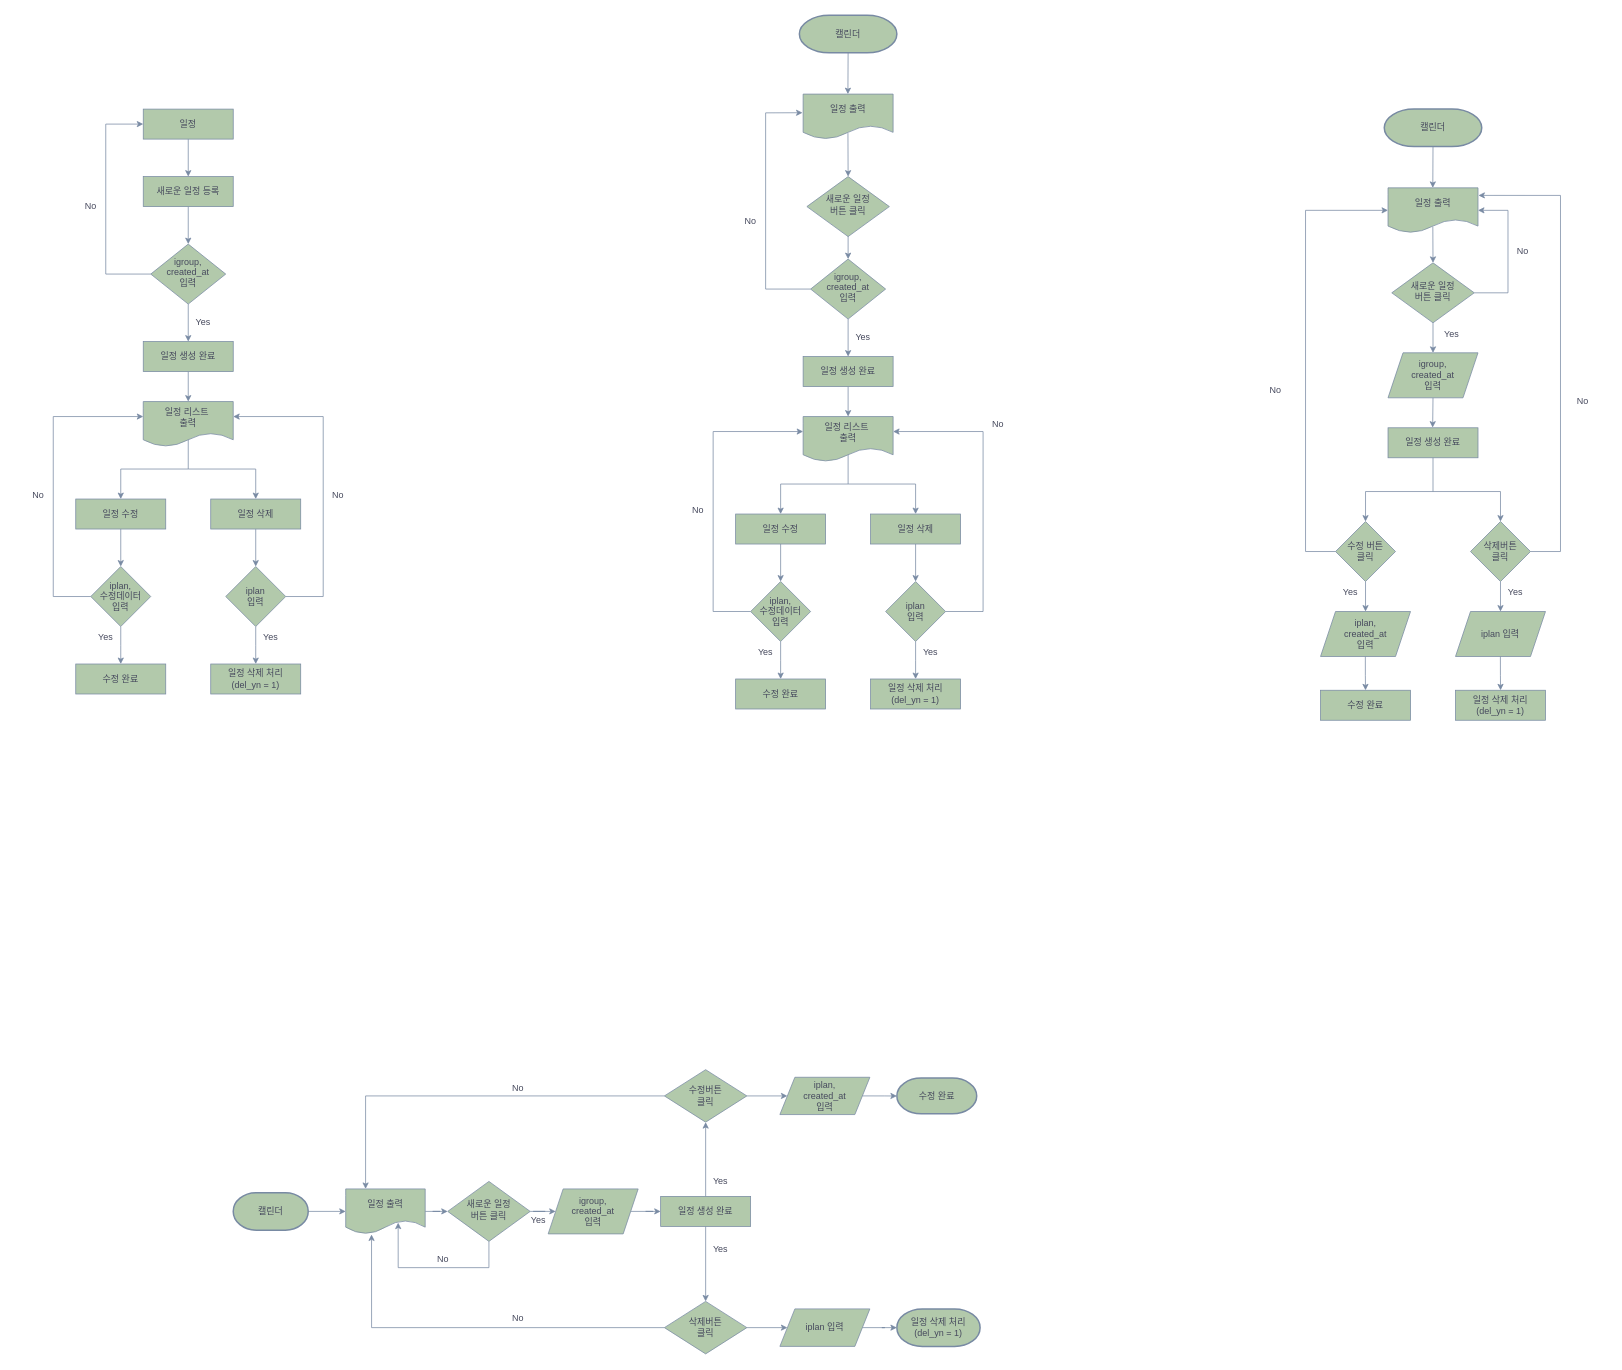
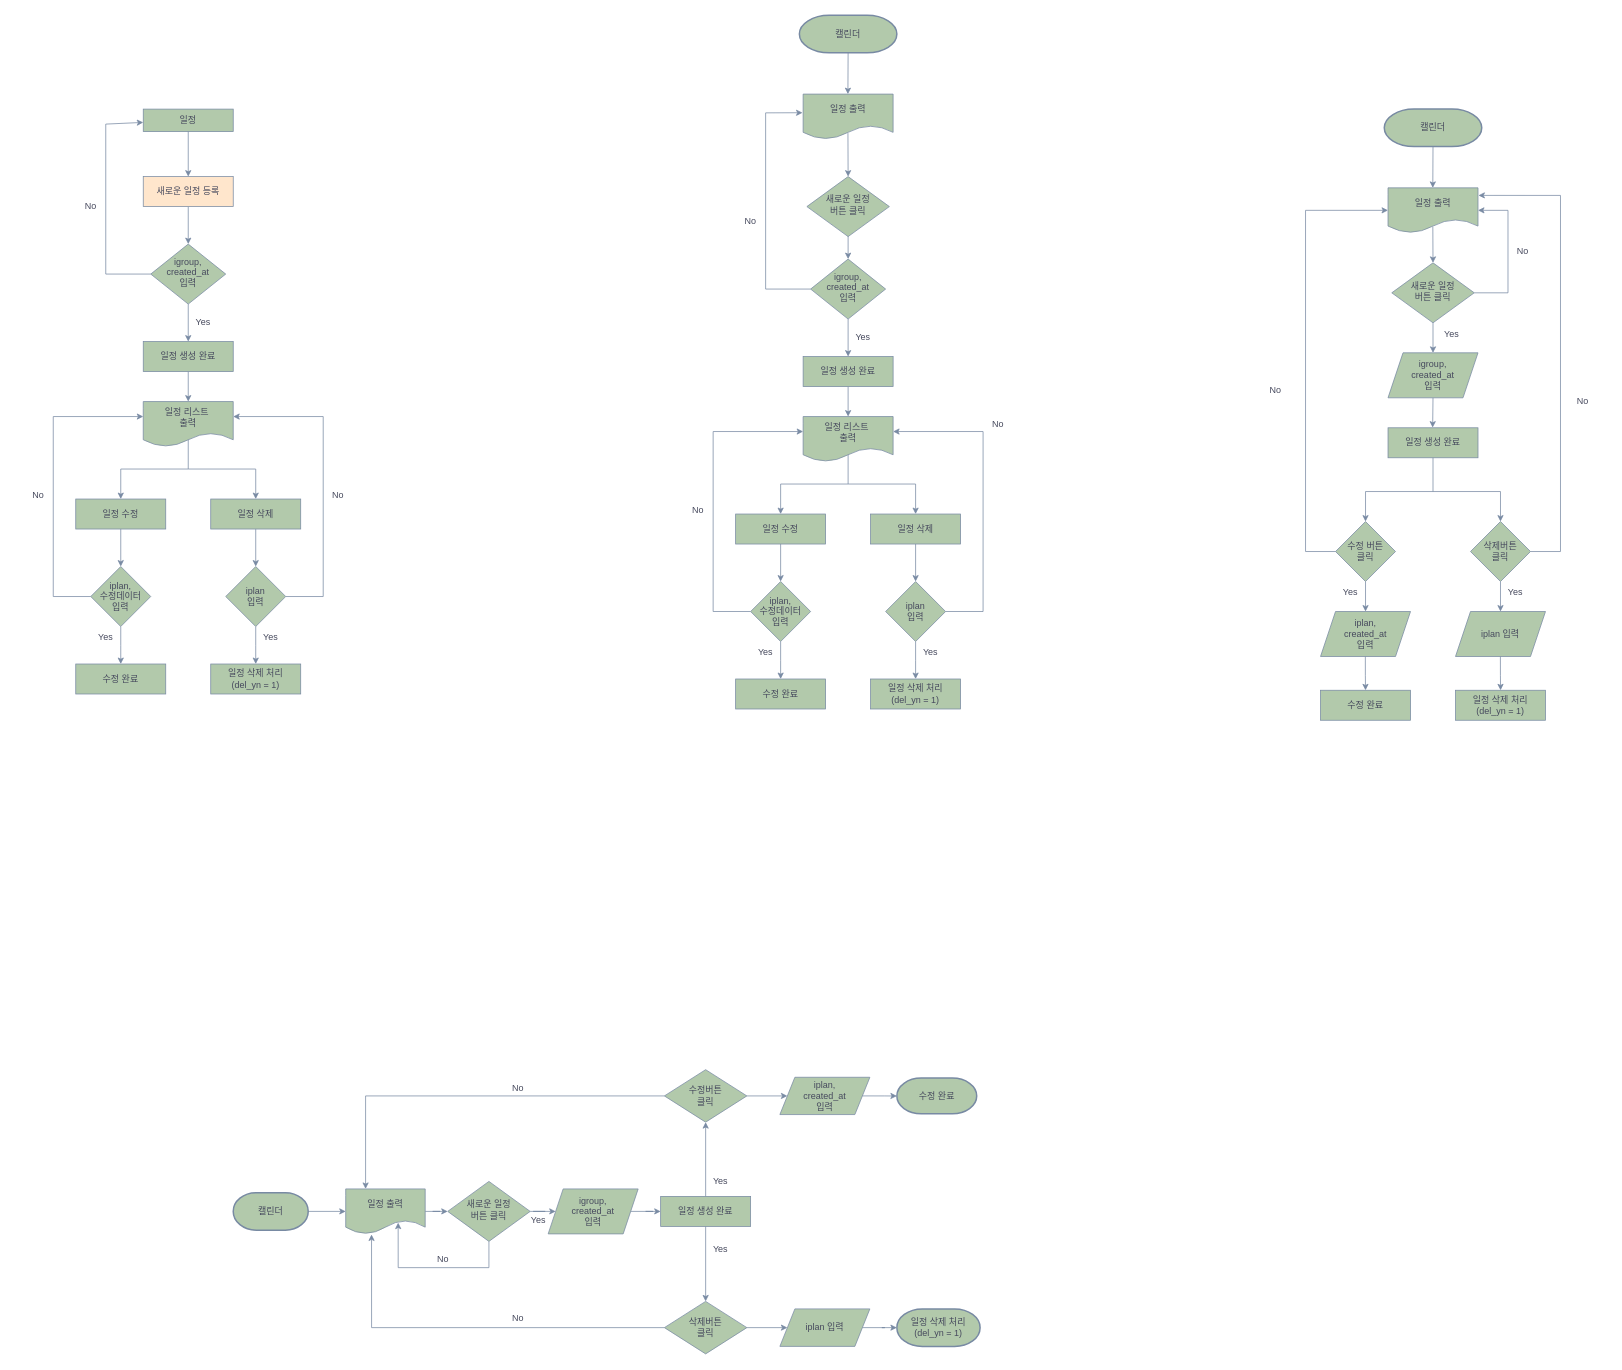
- <mxCell id="2" value="일정" style="rounded=0;whiteSpace=wrap;html=1;fontSize=12;glass=0;strokeWidth=1;shadow=0;labelBackgroundColor=none;fillColor=#B2C9AB;strokeColor=#788AA3;fontColor=#46495D;" parent="1" vertex="1"><mxGeometry x="190" y="145" width="120" height="40" as="geometry" /></mxCell>
+ <mxCell id="2" value="일정" style="rounded=0;whiteSpace=wrap;html=1;fontSize=12;glass=0;strokeWidth=1;shadow=0;labelBackgroundColor=none;fillColor=#B2C9AB;strokeColor=#788AA3;fontColor=#46495D;" parent="1" vertex="1"><mxGeometry x="190" y="145" width="120" height="30" as="geometry" /></mxCell>
- <mxCell id="12" value="새로운 일정 등록" style="rounded=0;whiteSpace=wrap;html=1;fontSize=12;glass=0;strokeWidth=1;shadow=0;labelBackgroundColor=none;fillColor=#B2C9AB;strokeColor=#788AA3;fontColor=#46495D;" vertex="1" parent="1"><mxGeometry x="190" y="235" width="120" height="40" as="geometry" /></mxCell>
+ <mxCell id="12" value="새로운 일정 등록" style="rounded=0;whiteSpace=wrap;html=1;fontSize=12;glass=0;strokeWidth=1;shadow=0;labelBackgroundColor=none;fillColor=#ffe6cc;strokeColor=#788AA3;fontColor=#46495D;" vertex="1" parent="1"><mxGeometry x="190" y="235" width="120" height="40" as="geometry" /></mxCell>
